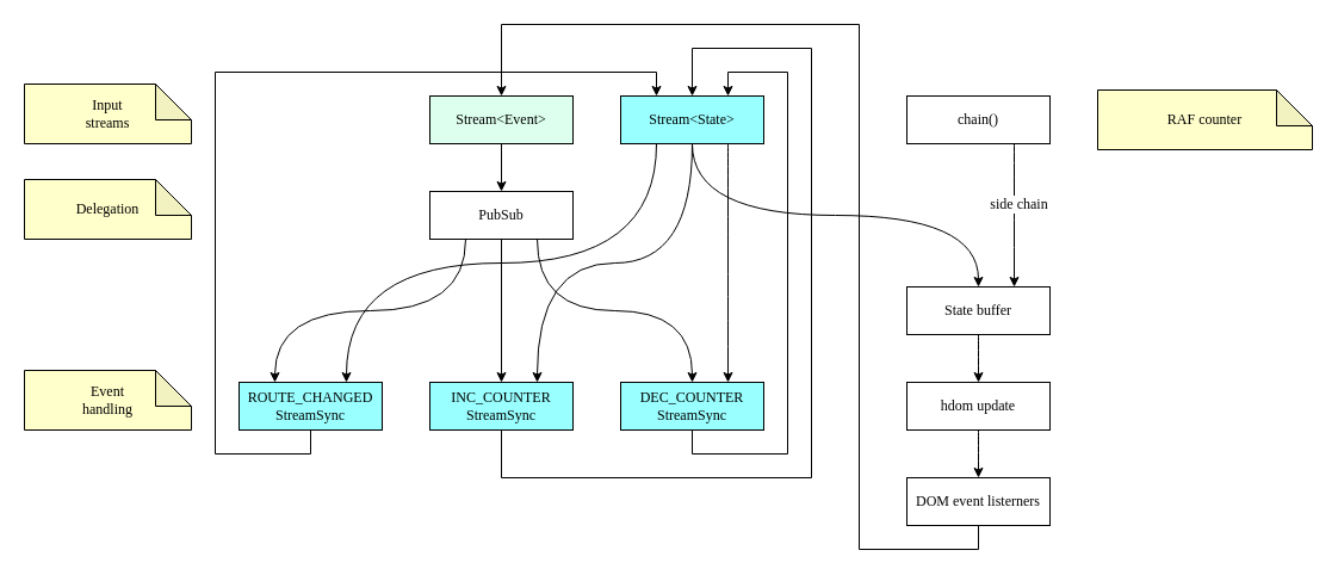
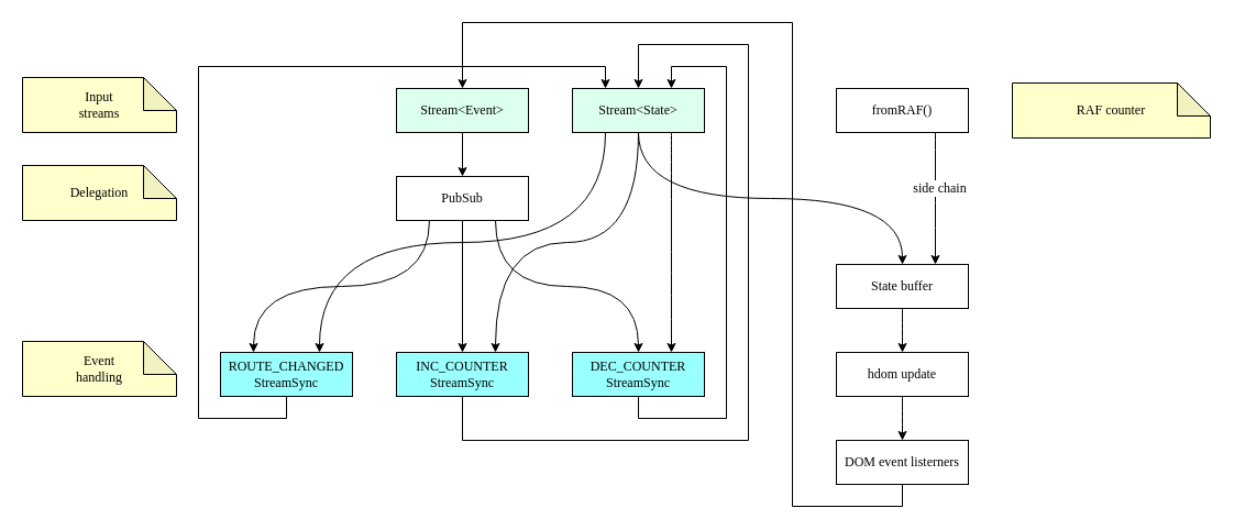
- <mxCell id="18" value="Stream&amp;lt;State&amp;gt;" style="rounded=0;whiteSpace=wrap;html=1;fontFamily=IBM Plex Mono;fillColor=#99ffff;" vertex="1" parent="1"><mxGeometry x="520" y="80" width="120" height="40" as="geometry" /></mxCell>
+ <mxCell id="18" value="Stream&amp;lt;State&amp;gt;" style="rounded=0;whiteSpace=wrap;html=1;fontFamily=IBM Plex Mono;fillColor=#DDFFEE;" vertex="1" parent="1"><mxGeometry x="520" y="80" width="120" height="40" as="geometry" /></mxCell>
- <mxCell id="25" value="chain()" style="rounded=0;whiteSpace=wrap;html=1;fontFamily=IBM Plex Mono;" vertex="1" parent="1"><mxGeometry x="760" y="80" width="120" height="40" as="geometry" /></mxCell>
+ <mxCell id="25" value="fromRAF()" style="rounded=0;whiteSpace=wrap;html=1;fontFamily=IBM Plex Mono;" vertex="1" parent="1"><mxGeometry x="760" y="80" width="120" height="40" as="geometry" /></mxCell>
